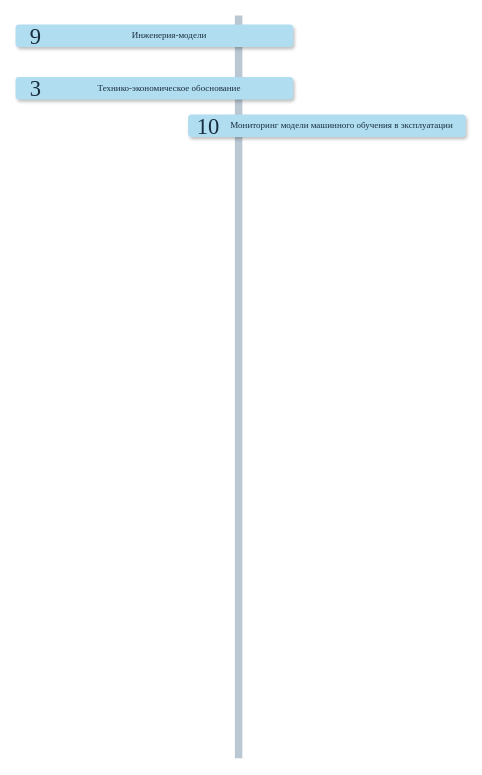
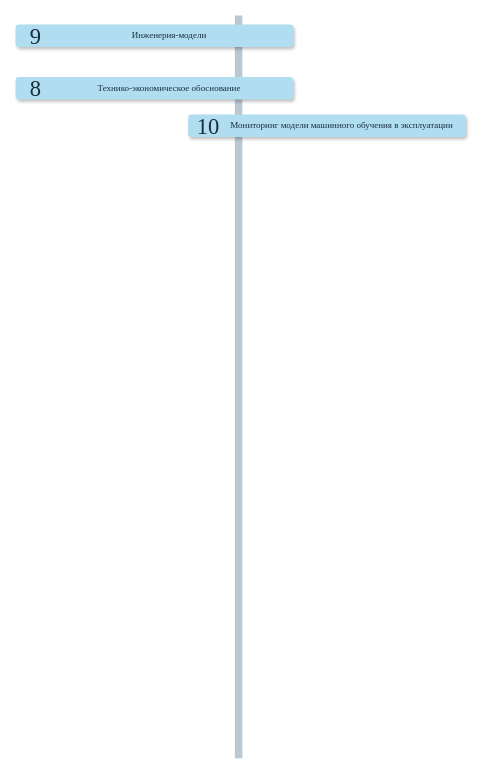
- <mxCell id="7" value="3" style="text;html=1;strokeColor=none;fillColor=none;align=center;verticalAlign=middle;whiteSpace=wrap;fontSize=30;fontColor=#182E3E;labelBackgroundColor=none;fontFamily=Calibri;" vertex="1" parent="1"><mxGeometry x="27.32" y="107" width="40" height="20" as="geometry" /></mxCell>
+ <mxCell id="7" value="8" style="text;html=1;strokeColor=none;fillColor=none;align=center;verticalAlign=middle;whiteSpace=wrap;fontSize=30;fontColor=#182E3E;labelBackgroundColor=none;fontFamily=Calibri;" vertex="1" parent="1"><mxGeometry x="27.32" y="107" width="40" height="20" as="geometry" /></mxCell>
